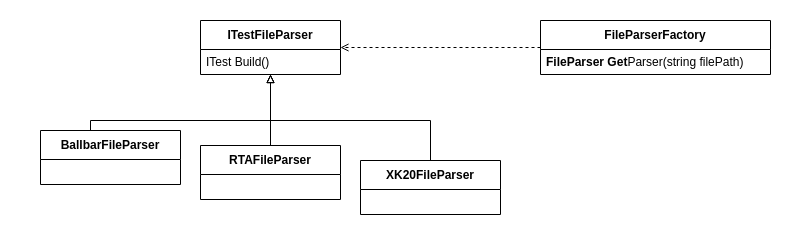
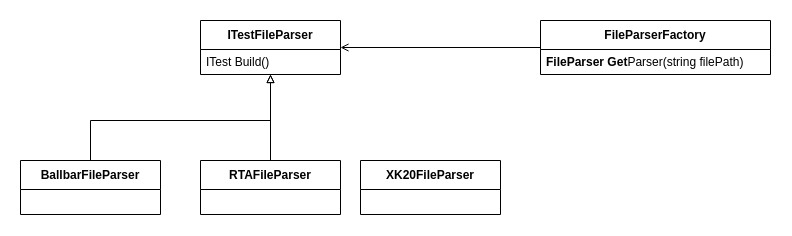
- <mxCell id="2" style="edgeStyle=orthogonalEdgeStyle;rounded=0;orthogonalLoop=1;jettySize=auto;html=1;endArrow=open;endFill=0;dashed=1;" edge="1" parent="1" source="3" target="5"><mxGeometry relative="1" as="geometry" /></mxCell>
+ <mxCell id="2" style="edgeStyle=orthogonalEdgeStyle;rounded=0;orthogonalLoop=1;jettySize=auto;html=1;endArrow=open;endFill=0;dashed=0;" edge="1" parent="1" source="3" target="5"><mxGeometry relative="1" as="geometry" /></mxCell>
- <mxCell id="9" style="edgeStyle=orthogonalEdgeStyle;rounded=0;orthogonalLoop=1;jettySize=auto;html=1;endArrow=block;endFill=0;" edge="1" parent="1" source="10" target="5"><mxGeometry relative="1" as="geometry"><Array as="points"><mxPoint x="430" y="120" /><mxPoint x="270" y="120" /></Array></mxGeometry></mxCell>
- <mxCell id="12" value="BallbarFileParser" style="swimlane;fontStyle=1;align=center;verticalAlign=middle;childLayout=stackLayout;horizontal=1;startSize=29;horizontalStack=0;resizeParent=1;resizeParentMax=0;resizeLast=0;collapsible=0;marginBottom=0;html=1;whiteSpace=wrap;" vertex="1" parent="1"><mxGeometry x="40" y="130" width="140" height="54" as="geometry" /></mxCell>
+ <mxCell id="12" value="BallbarFileParser" style="swimlane;fontStyle=1;align=center;verticalAlign=middle;childLayout=stackLayout;horizontal=1;startSize=29;horizontalStack=0;resizeParent=1;resizeParentMax=0;resizeLast=0;collapsible=0;marginBottom=0;html=1;whiteSpace=wrap;" vertex="1" parent="1"><mxGeometry x="20" y="160" width="140" height="54" as="geometry" /></mxCell>
- <mxCell id="8" value="RTAFileParser" style="swimlane;fontStyle=1;align=center;verticalAlign=middle;childLayout=stackLayout;horizontal=1;startSize=29;horizontalStack=0;resizeParent=1;resizeParentMax=0;resizeLast=0;collapsible=0;marginBottom=0;html=1;whiteSpace=wrap;" vertex="1" parent="1"><mxGeometry x="200" y="145" width="140" height="54" as="geometry" /></mxCell>
+ <mxCell id="8" value="RTAFileParser" style="swimlane;fontStyle=1;align=center;verticalAlign=middle;childLayout=stackLayout;horizontal=1;startSize=29;horizontalStack=0;resizeParent=1;resizeParentMax=0;resizeLast=0;collapsible=0;marginBottom=0;html=1;whiteSpace=wrap;" vertex="1" parent="1"><mxGeometry x="200" y="160" width="140" height="54" as="geometry" /></mxCell>
